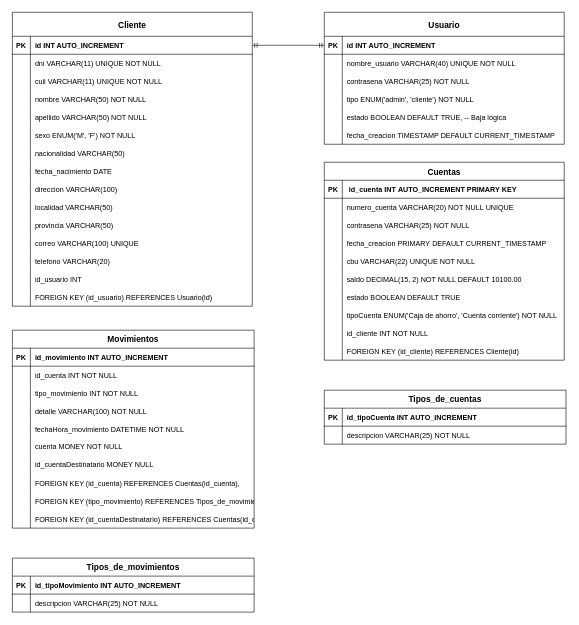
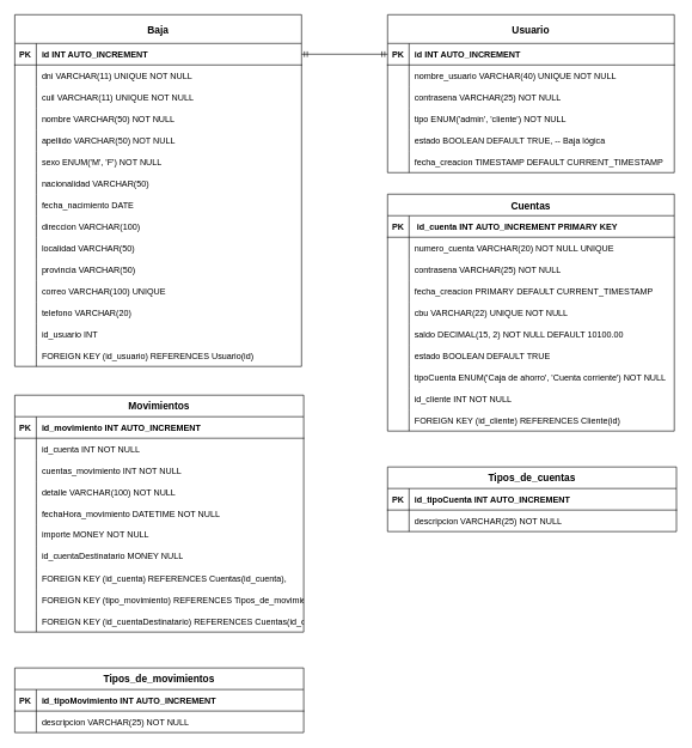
- <mxCell id="21" value="Cliente" style="shape=table;startSize=40;container=1;collapsible=1;childLayout=tableLayout;fixedRows=1;rowLines=0;fontStyle=1;align=center;resizeLast=1;fontSize=14;" parent="1" vertex="1"><mxGeometry x="20" y="20" width="400" height="490" as="geometry" /></mxCell>
+ <mxCell id="21" value="Baja" style="shape=table;startSize=40;container=1;collapsible=1;childLayout=tableLayout;fixedRows=1;rowLines=0;fontStyle=1;align=center;resizeLast=1;fontSize=14;" parent="1" vertex="1"><mxGeometry x="20" y="20" width="400" height="490" as="geometry" /></mxCell>
- <mxCell id="78" value="tipo_movimiento INT NOT NULL" style="shape=partialRectangle;overflow=hidden;connectable=0;fillColor=none;align=left;strokeColor=inherit;top=0;left=0;bottom=0;right=0;spacingLeft=6;fontSize=12;" vertex="1" parent="76"><mxGeometry x="30" width="373" height="30" as="geometry"><mxRectangle width="373" height="30" as="alternateBounds" /></mxGeometry></mxCell>
+ <mxCell id="78" value="cuentas_movimiento INT NOT NULL" style="shape=partialRectangle;overflow=hidden;connectable=0;fillColor=none;align=left;strokeColor=inherit;top=0;left=0;bottom=0;right=0;spacingLeft=6;fontSize=12;" vertex="1" parent="76"><mxGeometry x="30" width="373" height="30" as="geometry"><mxRectangle width="373" height="30" as="alternateBounds" /></mxGeometry></mxCell>
- <mxCell id="87" value="cuenta MONEY NOT NULL" style="shape=partialRectangle;overflow=hidden;connectable=0;fillColor=none;align=left;strokeColor=inherit;top=0;left=0;bottom=0;right=0;spacingLeft=6;fontSize=12;whiteSpace=wrap;" vertex="1" parent="85"><mxGeometry x="30" width="373" height="30" as="geometry"><mxRectangle width="373" height="30" as="alternateBounds" /></mxGeometry></mxCell>
+ <mxCell id="87" value="importe MONEY NOT NULL" style="shape=partialRectangle;overflow=hidden;connectable=0;fillColor=none;align=left;strokeColor=inherit;top=0;left=0;bottom=0;right=0;spacingLeft=6;fontSize=12;whiteSpace=wrap;" vertex="1" parent="85"><mxGeometry x="30" width="373" height="30" as="geometry"><mxRectangle width="373" height="30" as="alternateBounds" /></mxGeometry></mxCell>
